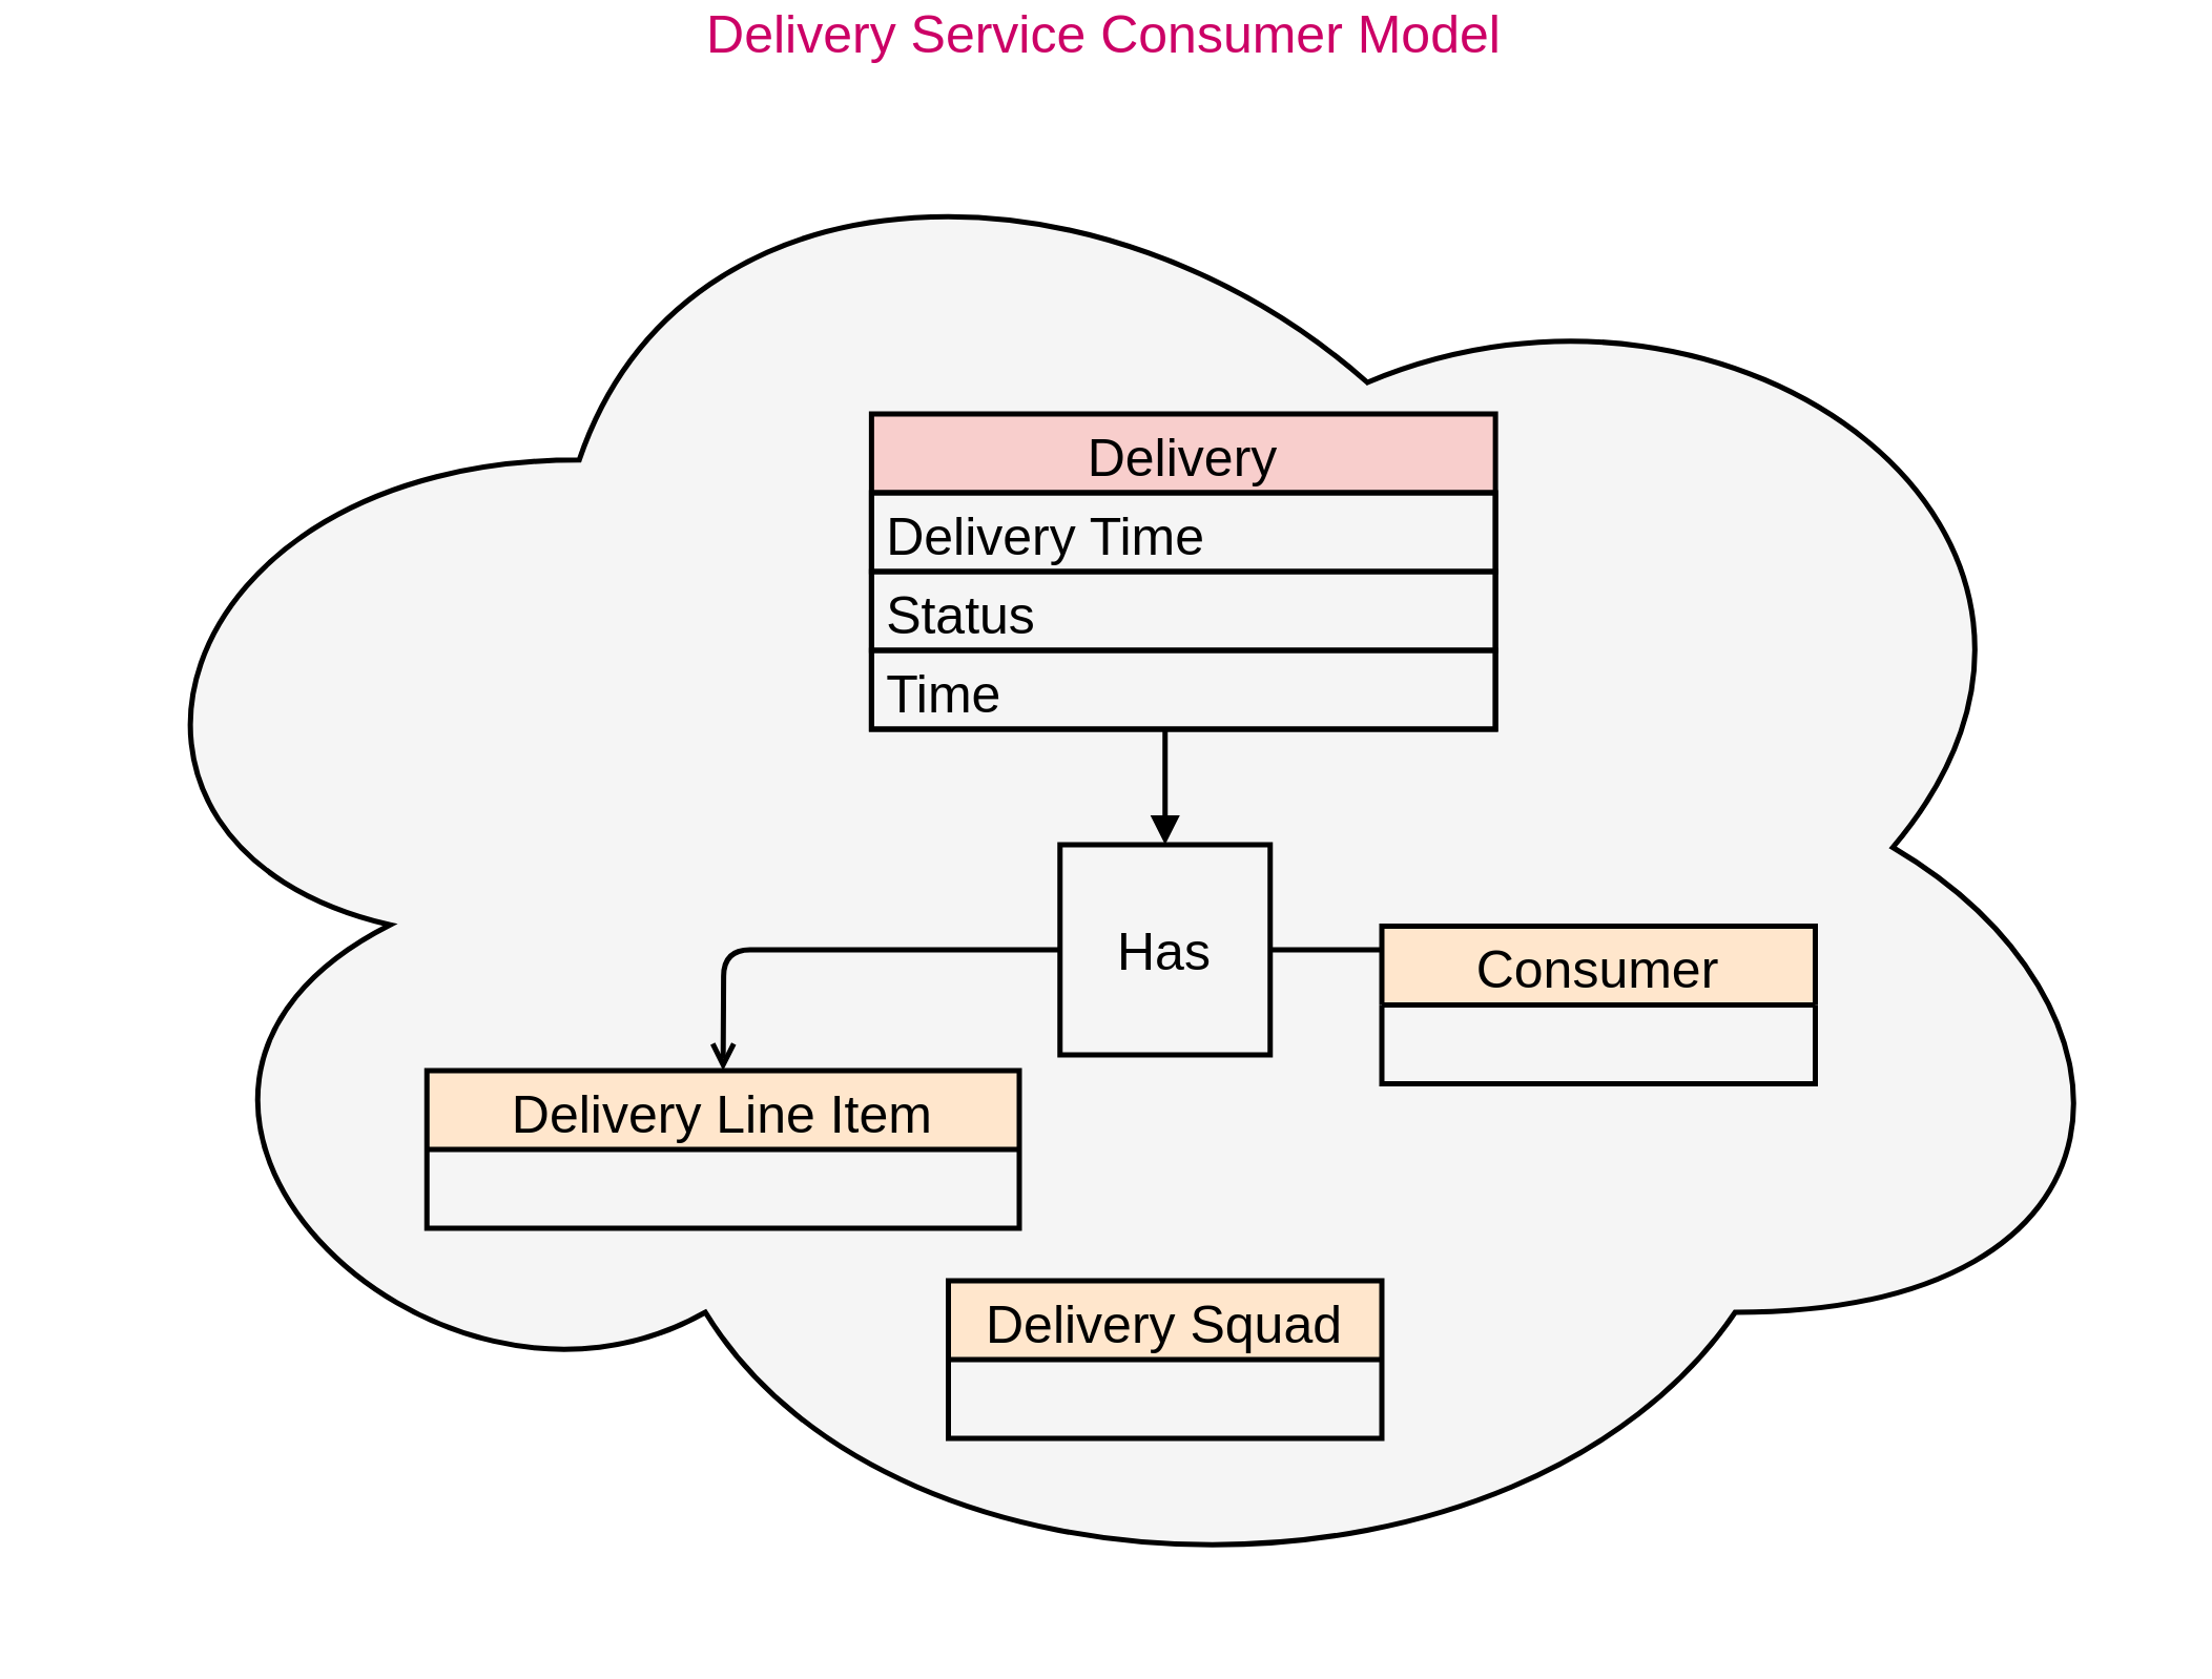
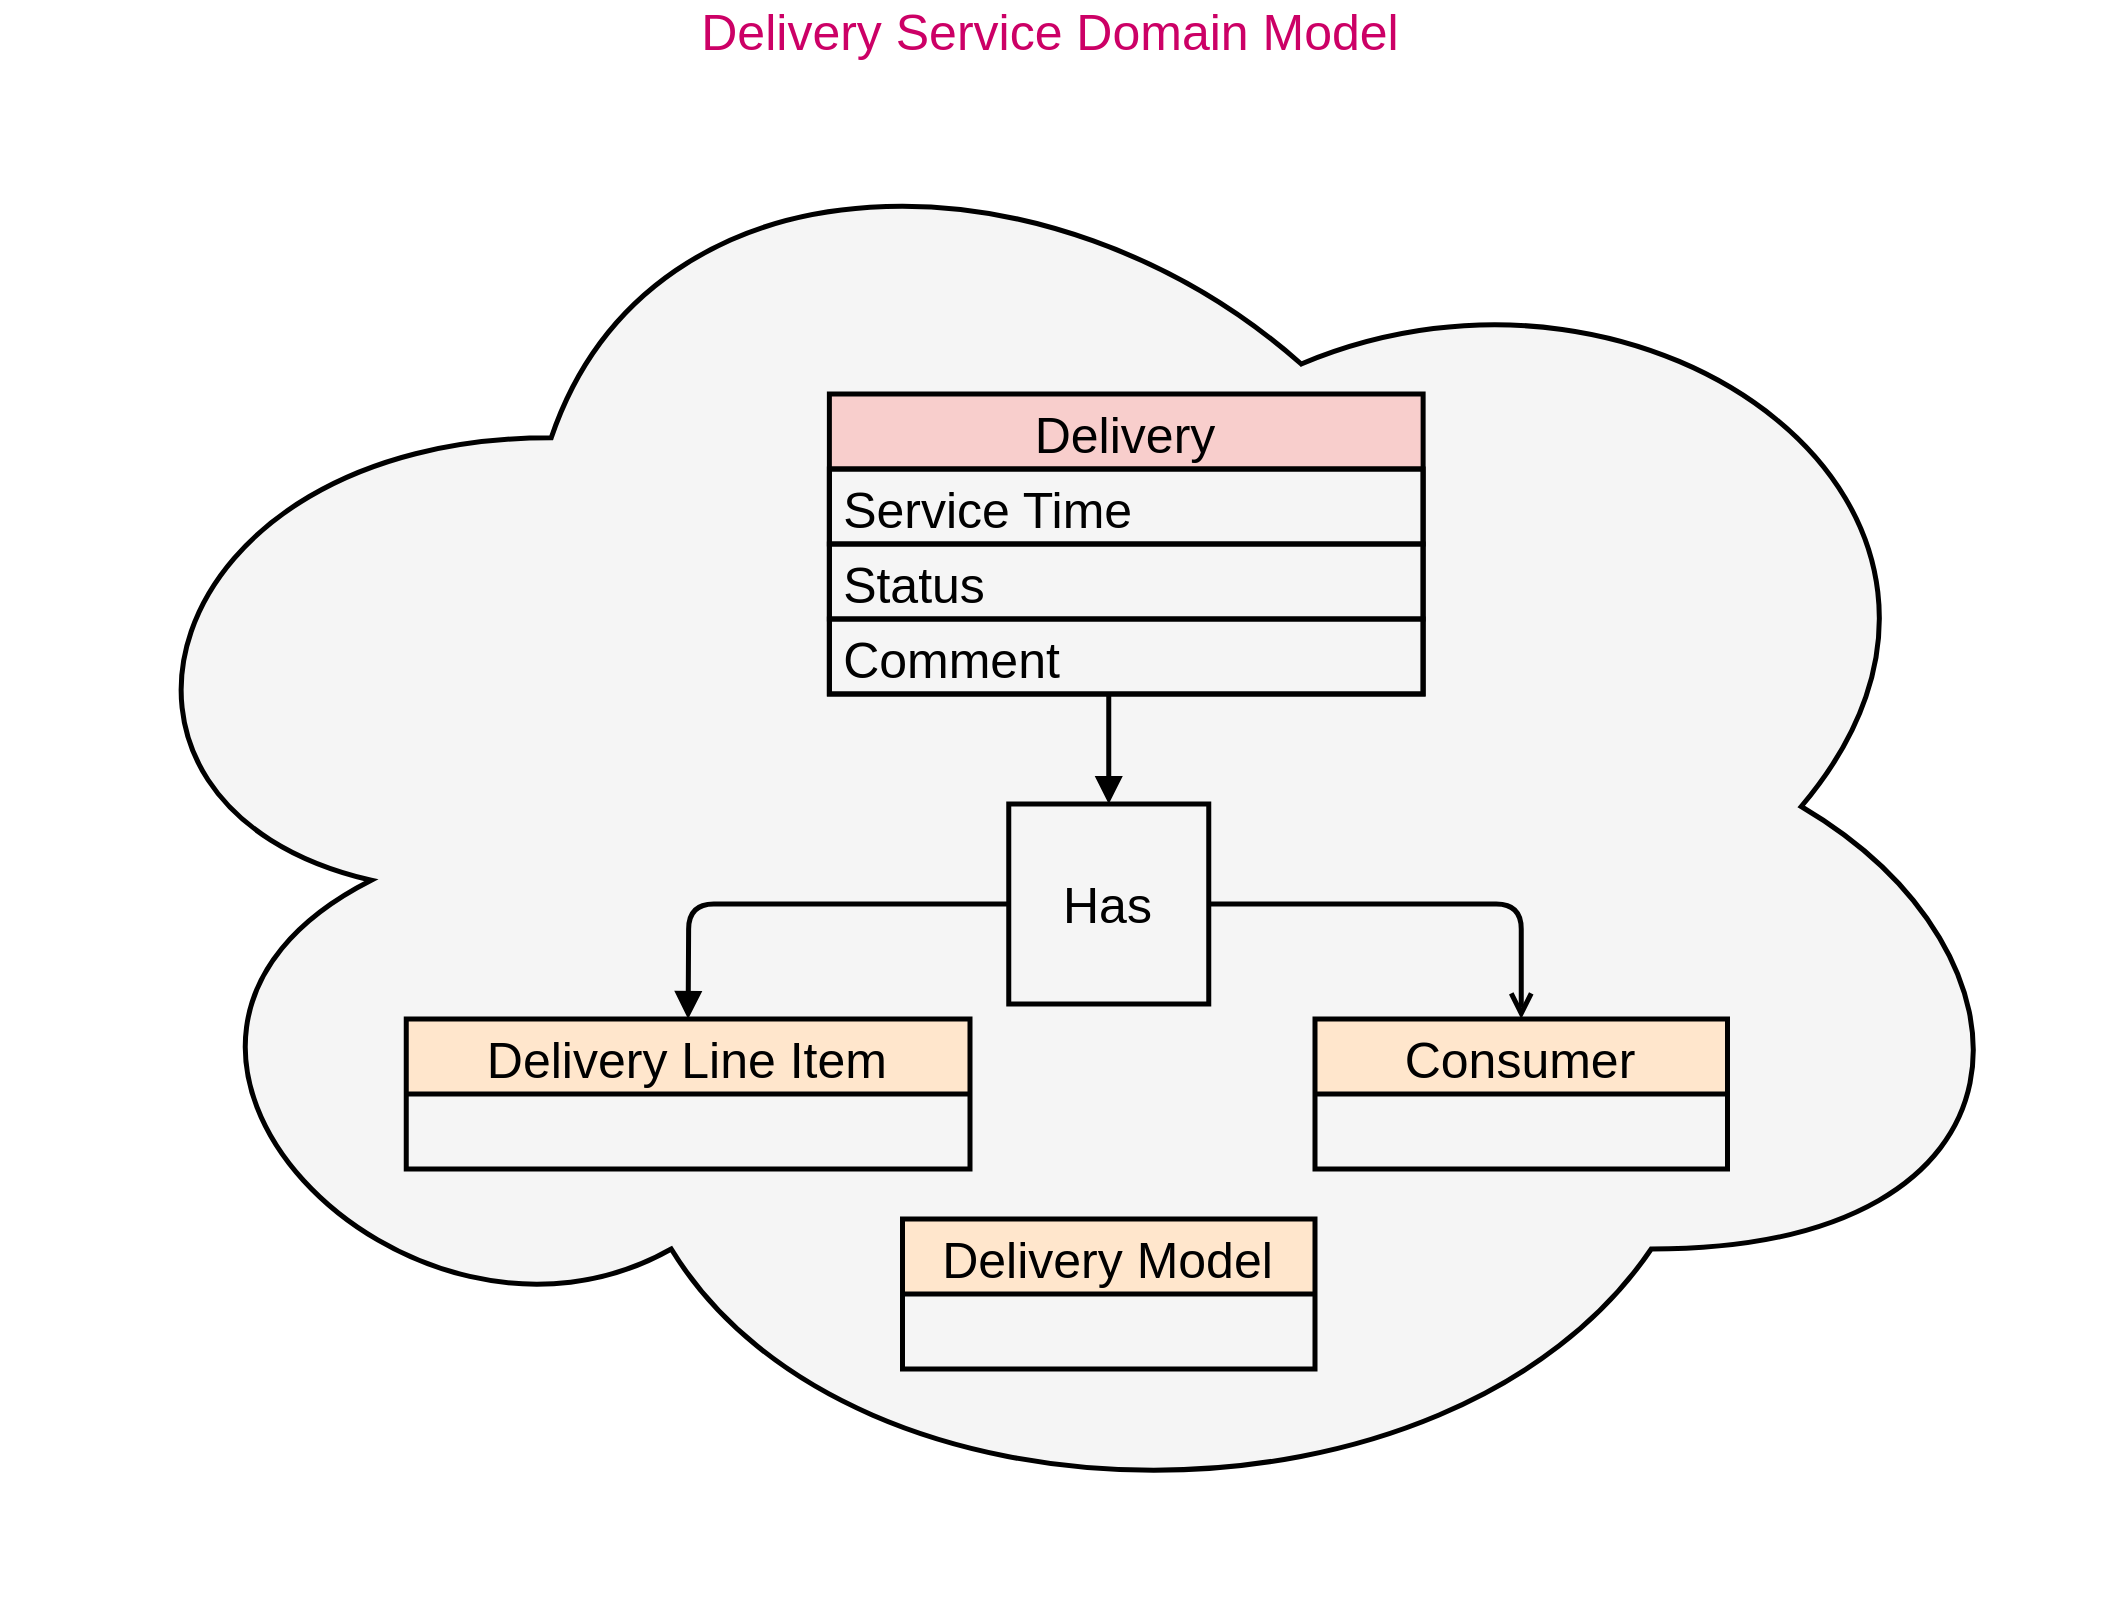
- <mxCell id="2" value="Delivery Service Consumer Model" style="ellipse;shape=cloud;whiteSpace=wrap;html=1;fillColor=#f5f5f5;fontColor=#CC0066;strokeColor=#000000;strokeWidth=2;labelPosition=center;verticalLabelPosition=top;align=center;verticalAlign=bottom;fontSize=20;" parent="1" vertex="1"><mxGeometry x="20" width="800" height="590" as="geometry" y="20" /></mxCell>
+ <mxCell id="2" value="Delivery Service Domain Model" style="ellipse;shape=cloud;whiteSpace=wrap;html=1;fillColor=#f5f5f5;fontColor=#CC0066;strokeColor=#000000;strokeWidth=2;labelPosition=center;verticalLabelPosition=top;align=center;verticalAlign=bottom;fontSize=20;" parent="1" vertex="1"><mxGeometry x="20" width="800" height="590" as="geometry" y="20" /></mxCell>
- <mxCell id="4" value="Delivery Time" style="text;strokeColor=#000000;fillColor=none;align=left;verticalAlign=middle;spacingLeft=4;spacingRight=4;overflow=hidden;points=[[0,0.5],[1,0.5]];portConstraint=eastwest;rotatable=0;fontSize=20;strokeWidth=2;" parent="3" vertex="1"><mxGeometry y="30" width="237.5" height="30" as="geometry" /></mxCell>
+ <mxCell id="4" value="Service Time" style="text;strokeColor=#000000;fillColor=none;align=left;verticalAlign=middle;spacingLeft=4;spacingRight=4;overflow=hidden;points=[[0,0.5],[1,0.5]];portConstraint=eastwest;rotatable=0;fontSize=20;strokeWidth=2;" parent="3" vertex="1"><mxGeometry y="30" width="237.5" height="30" as="geometry" /></mxCell>
- <mxCell id="6" value="Time" style="text;strokeColor=#000000;fillColor=none;align=left;verticalAlign=middle;spacingLeft=4;spacingRight=4;overflow=hidden;points=[[0,0.5],[1,0.5]];portConstraint=eastwest;rotatable=0;fontSize=20;strokeWidth=2;" parent="3" vertex="1"><mxGeometry y="90" width="237.5" height="30" as="geometry" /></mxCell>
+ <mxCell id="6" value="Comment" style="text;strokeColor=#000000;fillColor=none;align=left;verticalAlign=middle;spacingLeft=4;spacingRight=4;overflow=hidden;points=[[0,0.5],[1,0.5]];portConstraint=eastwest;rotatable=0;fontSize=20;strokeWidth=2;" parent="3" vertex="1"><mxGeometry y="90" width="237.5" height="30" as="geometry" /></mxCell>
- <mxCell id="12" value="Consumer" style="swimlane;fontStyle=0;childLayout=stackLayout;horizontal=1;startSize=30;horizontalStack=0;resizeParent=1;resizeParentMax=0;resizeLast=0;collapsible=1;marginBottom=0;fillColor=#ffe6cc;strokeColor=#000000;fontSize=20;strokeWidth=2;" parent="1" vertex="1"><mxGeometry x="525.5" y="345" width="165" height="60" as="geometry" /></mxCell>
+ <mxCell id="12" value="Consumer" style="swimlane;fontStyle=0;childLayout=stackLayout;horizontal=1;startSize=30;horizontalStack=0;resizeParent=1;resizeParentMax=0;resizeLast=0;collapsible=1;marginBottom=0;fillColor=#ffe6cc;strokeColor=#000000;fontSize=20;strokeWidth=2;" parent="1" vertex="1"><mxGeometry x="525.5" y="400" width="165" height="60" as="geometry" /></mxCell>
- <mxCell id="11" style="edgeStyle=none;html=1;entryX=0.5;entryY=0;entryDx=0;entryDy=0;fontSize=20;endArrow=open;endFill=1;strokeWidth=2;exitX=0;exitY=0.5;exitDx=0;exitDy=0;strokeColor=#000000;" parent="1" source="9" target="7" edge="1"><mxGeometry relative="1" as="geometry"><mxPoint x="442" y="390" as="sourcePoint" /><mxPoint x="452" y="324" as="targetPoint" /><Array as="points"><mxPoint x="275" y="354" /></Array></mxGeometry></mxCell>
+ <mxCell id="11" style="edgeStyle=none;html=1;entryX=0.5;entryY=0;entryDx=0;entryDy=0;fontSize=20;endArrow=block;endFill=1;strokeWidth=2;exitX=0;exitY=0.5;exitDx=0;exitDy=0;strokeColor=#000000;" parent="1" source="9" target="7" edge="1"><mxGeometry relative="1" as="geometry"><mxPoint x="442" y="390" as="sourcePoint" /><mxPoint x="452" y="324" as="targetPoint" /><Array as="points"><mxPoint x="275" y="354" /></Array></mxGeometry></mxCell>
- <mxCell id="13" value="Delivery Squad" style="swimlane;fontStyle=0;childLayout=stackLayout;horizontal=1;startSize=30;horizontalStack=0;resizeParent=1;resizeParentMax=0;resizeLast=0;collapsible=1;marginBottom=0;fillColor=#ffe6cc;strokeColor=#000000;fontSize=20;strokeWidth=2;" parent="1" vertex="1"><mxGeometry x="360.5" y="480" width="165" height="60" as="geometry" /></mxCell>
+ <mxCell id="13" value="Delivery Model" style="swimlane;fontStyle=0;childLayout=stackLayout;horizontal=1;startSize=30;horizontalStack=0;resizeParent=1;resizeParentMax=0;resizeLast=0;collapsible=1;marginBottom=0;fillColor=#ffe6cc;strokeColor=#000000;fontSize=20;strokeWidth=2;" parent="1" vertex="1"><mxGeometry x="360.5" y="480" width="165" height="60" as="geometry" /></mxCell>
